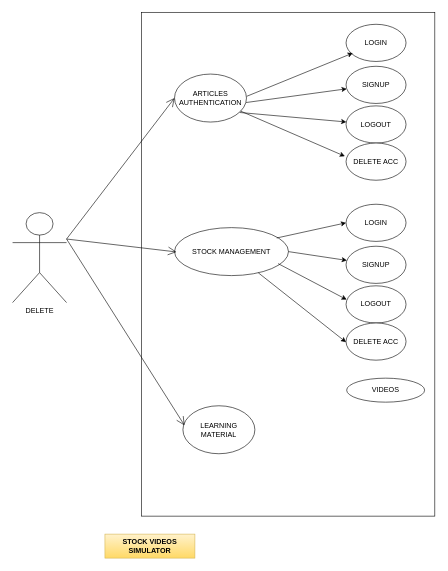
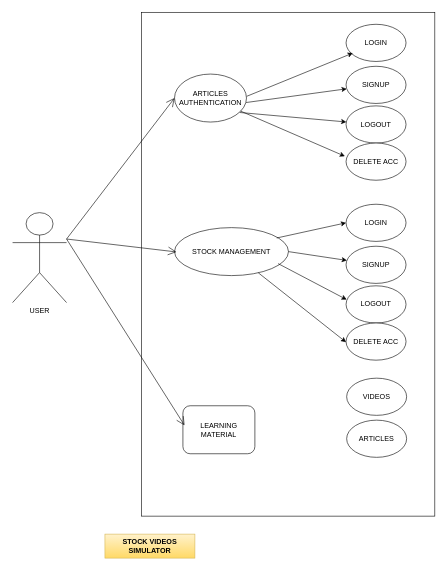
- <mxCell id="2" value="DELETE" style="shape=umlActor;verticalLabelPosition=bottom;verticalAlign=top;html=1;outlineConnect=0;movable=1;resizable=1;rotatable=1;deletable=1;editable=1;locked=0;connectable=1;" parent="1" vertex="1"><mxGeometry x="20" y="354" width="90" height="150" as="geometry" /></mxCell>
+ <mxCell id="2" value="USER" style="shape=umlActor;verticalLabelPosition=bottom;verticalAlign=top;html=1;outlineConnect=0;movable=1;resizable=1;rotatable=1;deletable=1;editable=1;locked=0;connectable=1;" parent="1" vertex="1"><mxGeometry x="20" y="354" width="90" height="150" as="geometry" /></mxCell>
- <mxCell id="19" value="VIDEOS" style="ellipse;whiteSpace=wrap;html=1;movable=1;resizable=1;rotatable=1;deletable=1;editable=1;locked=0;connectable=1;" vertex="1" parent="1"><mxGeometry x="577" y="630" width="130" height="40" as="geometry" /></mxCell>
+ <mxCell id="19" value="VIDEOS" style="ellipse;whiteSpace=wrap;html=1;movable=1;resizable=1;rotatable=1;deletable=1;editable=1;locked=0;connectable=1;" vertex="1" parent="1"><mxGeometry x="577" y="630" width="100" height="62" as="geometry" /></mxCell>
- <mxCell id="6" value="LEARNING MATERIAL" style="ellipse;whiteSpace=wrap;html=1;movable=1;resizable=1;rotatable=1;deletable=1;editable=1;locked=0;connectable=1;" parent="1" vertex="1"><mxGeometry x="304" y="676" width="120" height="80" as="geometry" /></mxCell>
+ <mxCell id="6" value="LEARNING MATERIAL" style="whiteSpace=wrap;html=1;movable=1;resizable=1;rotatable=1;deletable=1;editable=1;locked=0;connectable=1;rounded=1;" parent="1" vertex="1"><mxGeometry x="304" y="676" width="120" height="80" as="geometry" /></mxCell>
+ <mxCell id="20" value="ARTICLES" style="ellipse;whiteSpace=wrap;html=1;movable=1;resizable=1;rotatable=1;deletable=1;editable=1;locked=0;connectable=1;" vertex="1" parent="1"><mxGeometry x="577" y="700" width="100" height="62" as="geometry" /></mxCell>
